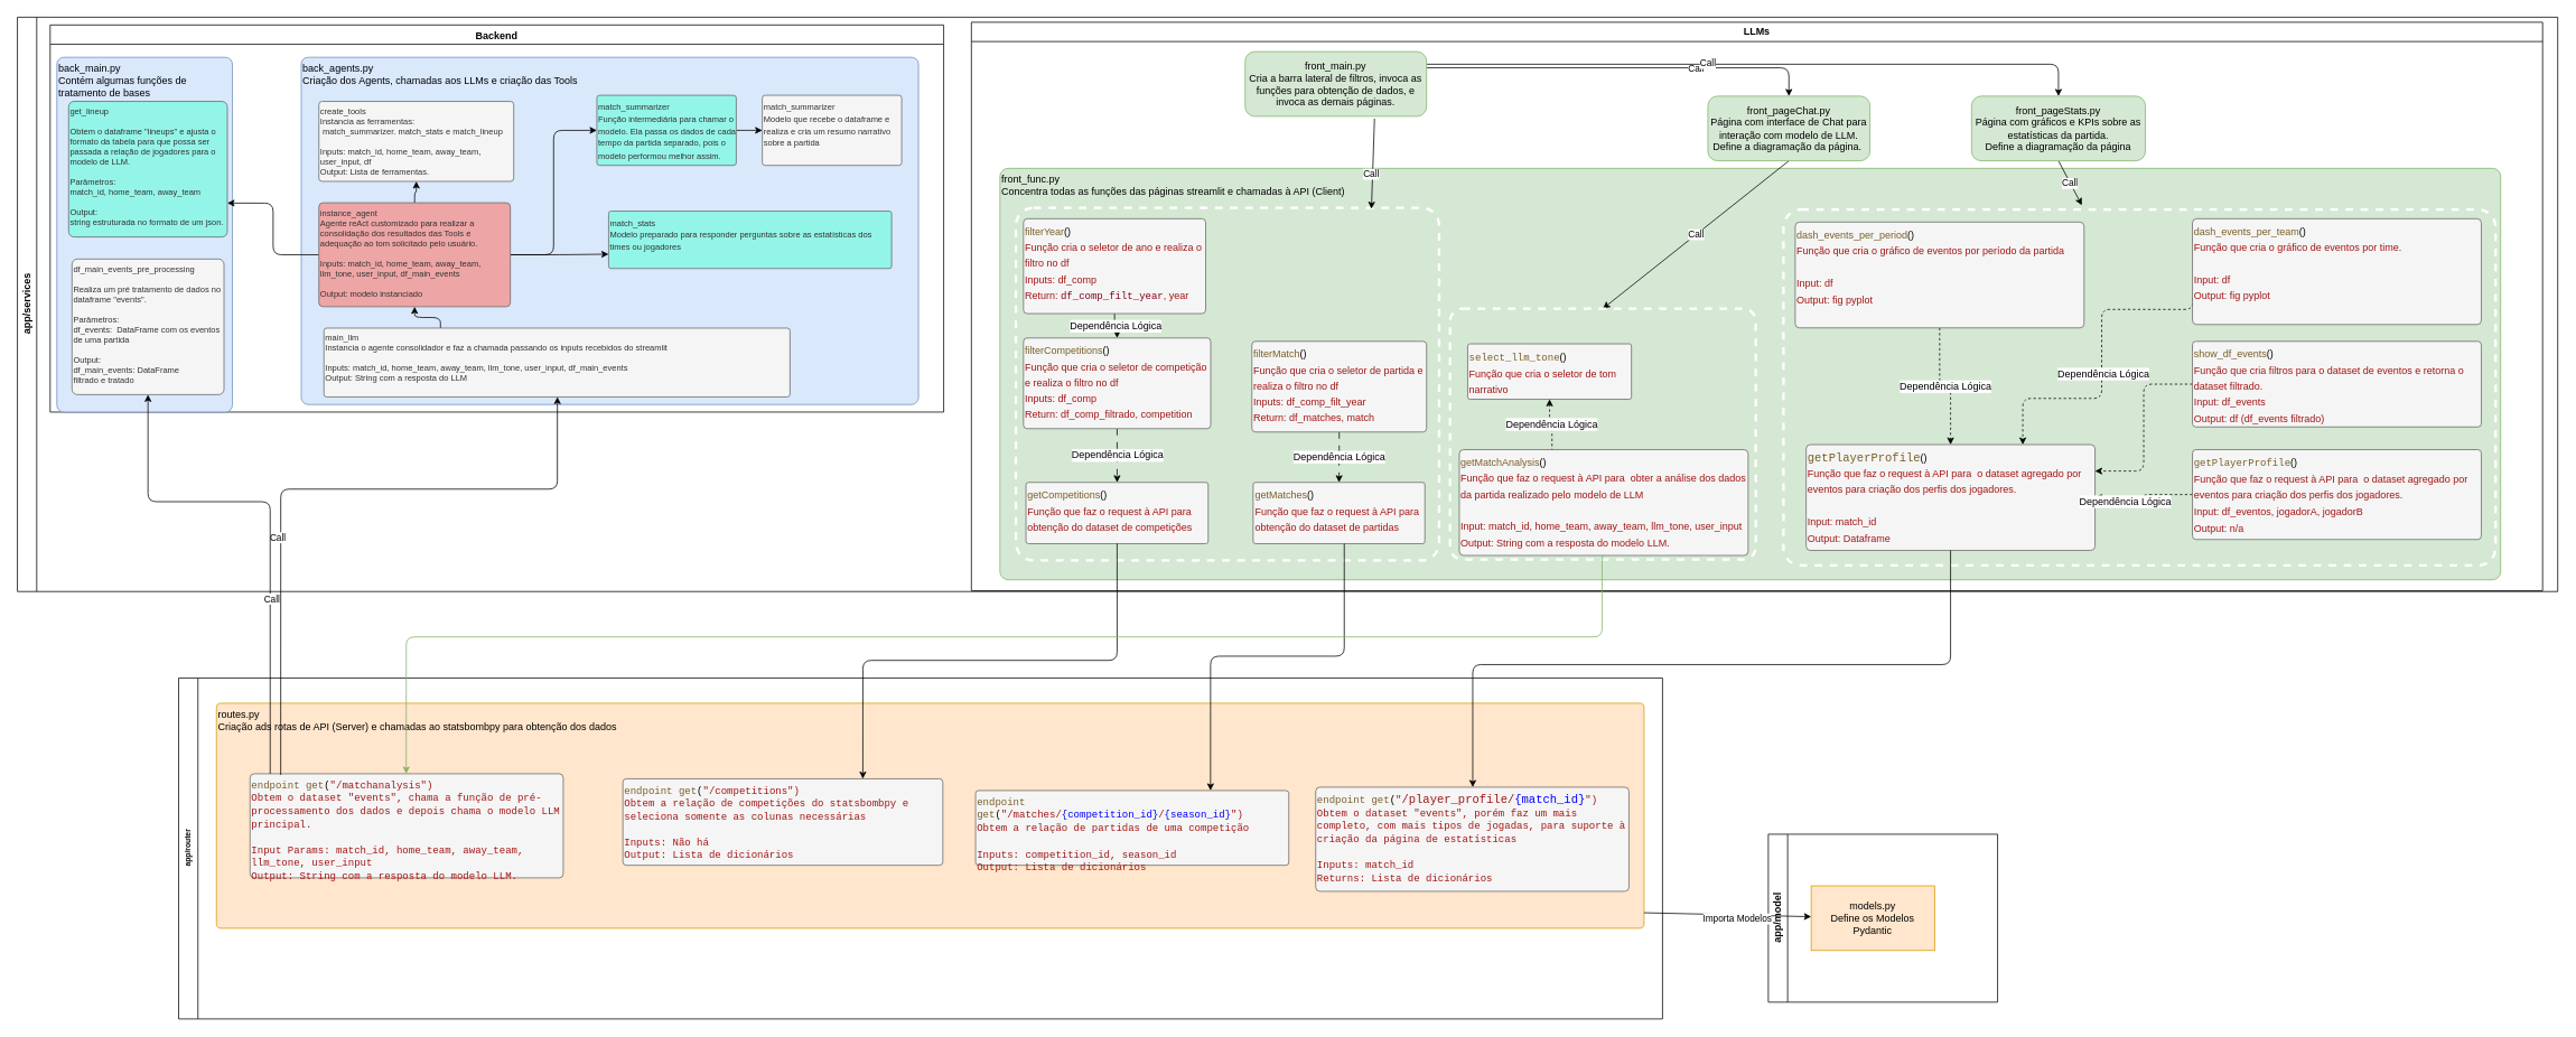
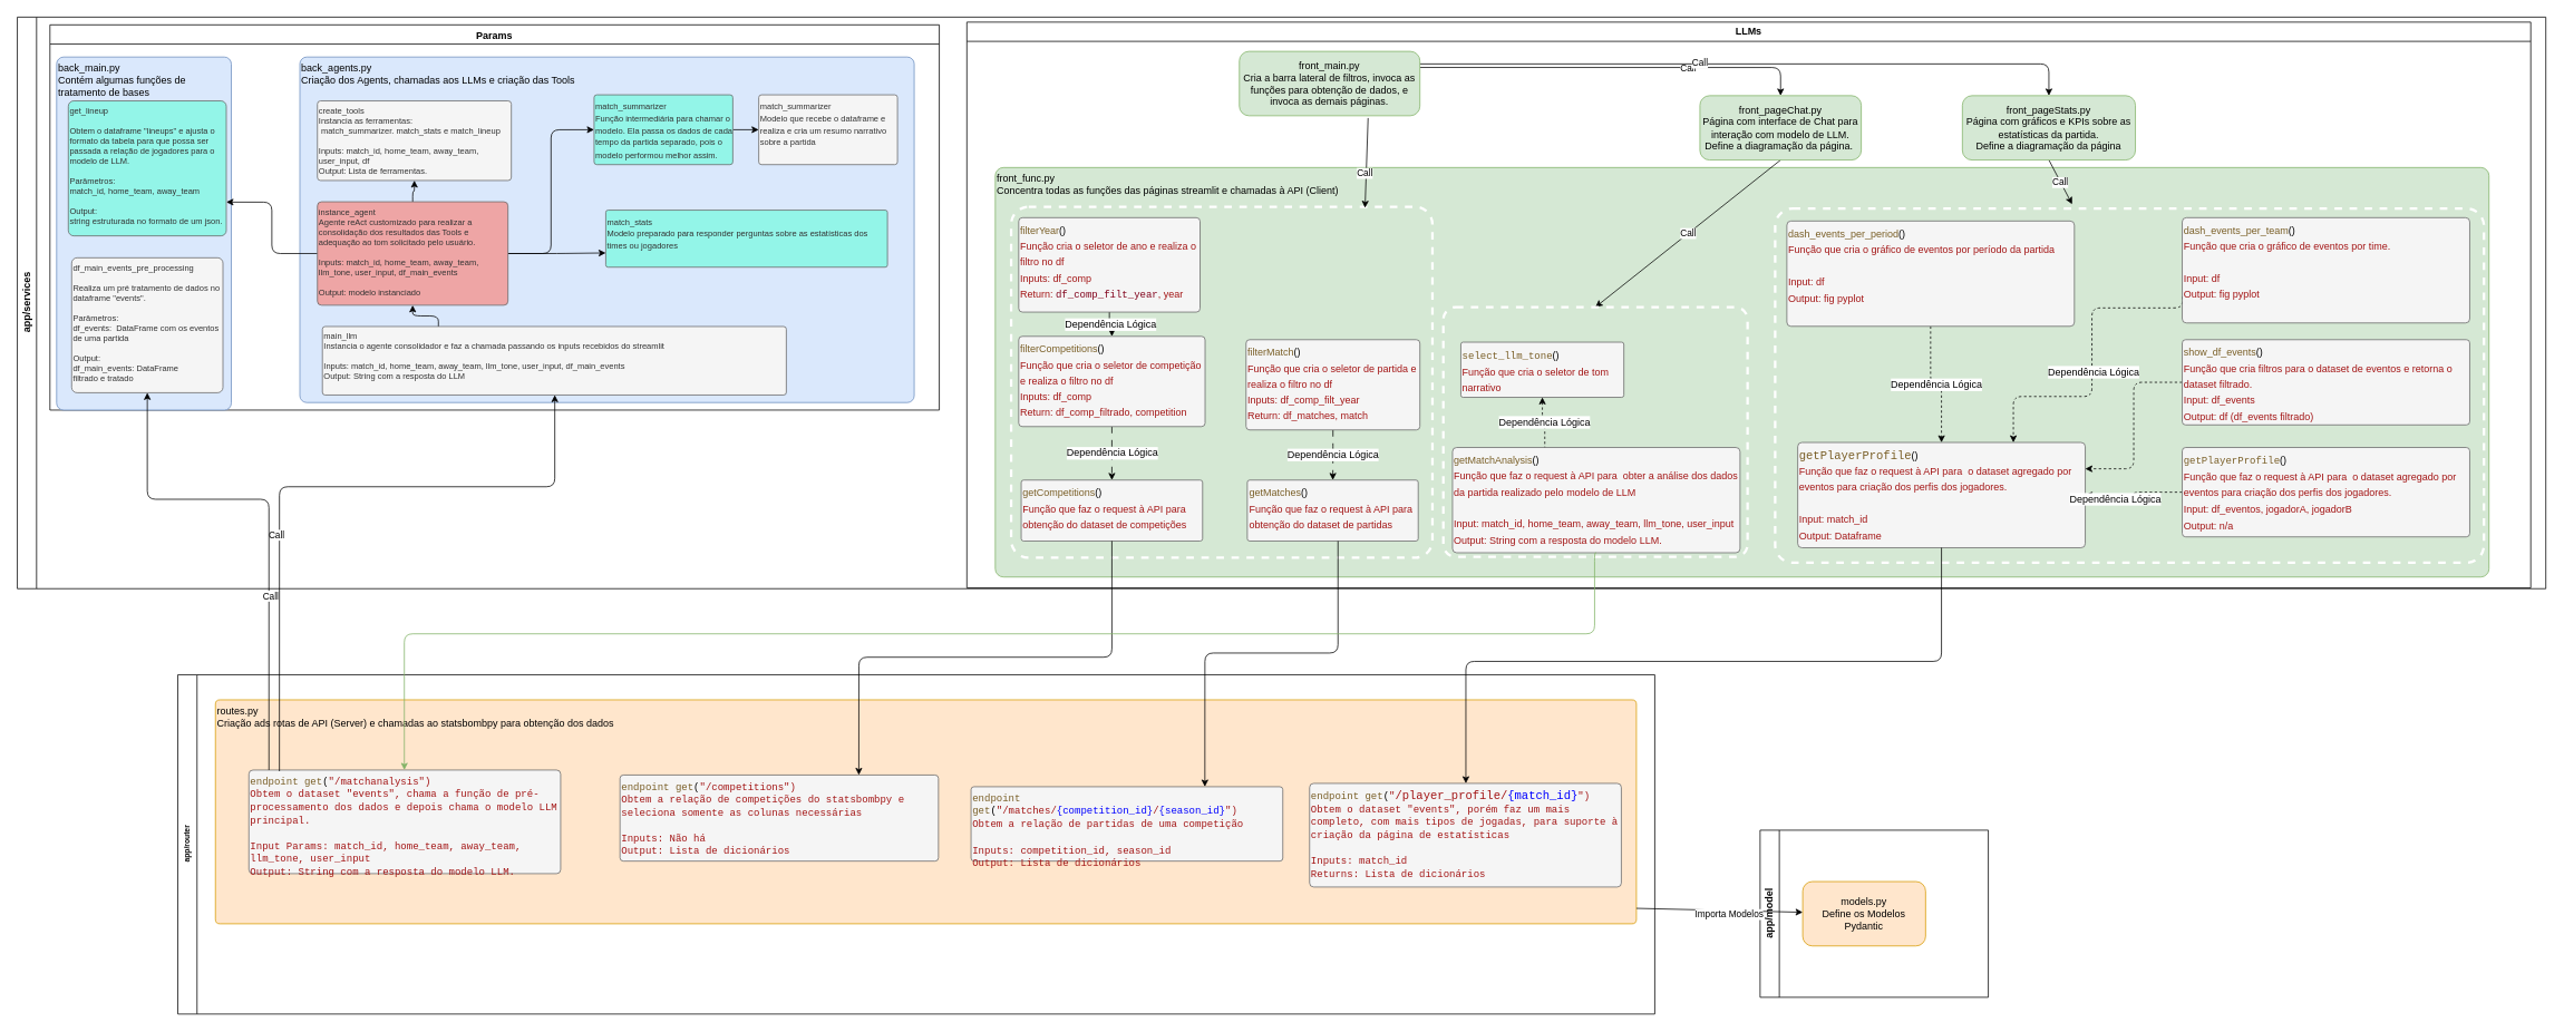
- <mxCell id="3" value="Backend" style="swimlane;whiteSpace=wrap;html=1;verticalAlign=top;" parent="2" vertex="1"><mxGeometry x="39" y="9.25" width="1064" height="461" as="geometry" /></mxCell>
+ <mxCell id="3" value="Params" style="swimlane;whiteSpace=wrap;html=1;verticalAlign=top;" parent="2" vertex="1"><mxGeometry x="39" y="9.25" width="1064" height="461" as="geometry" /></mxCell>
- <mxCell id="65" value="models.py&lt;br&gt;Define os Modelos Pydantic" style="whiteSpace=wrap;html=1;fillColor=#ffe6cc;strokeColor=#d79b00;rounded=0;" parent="64" vertex="1"><mxGeometry x="51" y="61.5" width="147" height="77" as="geometry" /></mxCell>
+ <mxCell id="65" value="models.py&lt;br&gt;Define os Modelos Pydantic" style="rounded=1;whiteSpace=wrap;html=1;fillColor=#ffe6cc;strokeColor=#d79b00;" parent="64" vertex="1"><mxGeometry x="51" y="61.5" width="147" height="77" as="geometry" /></mxCell>
